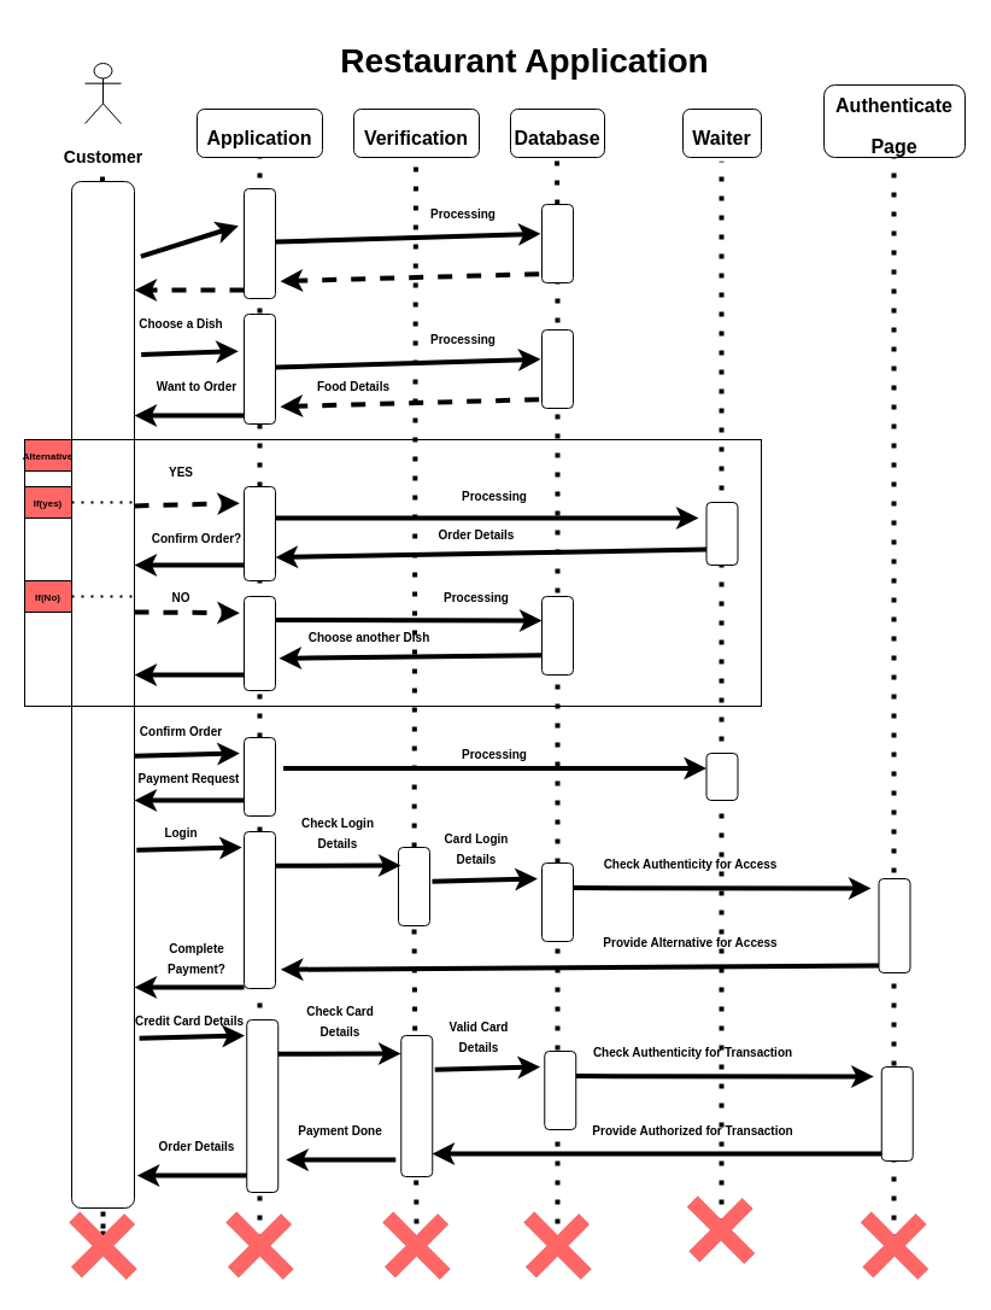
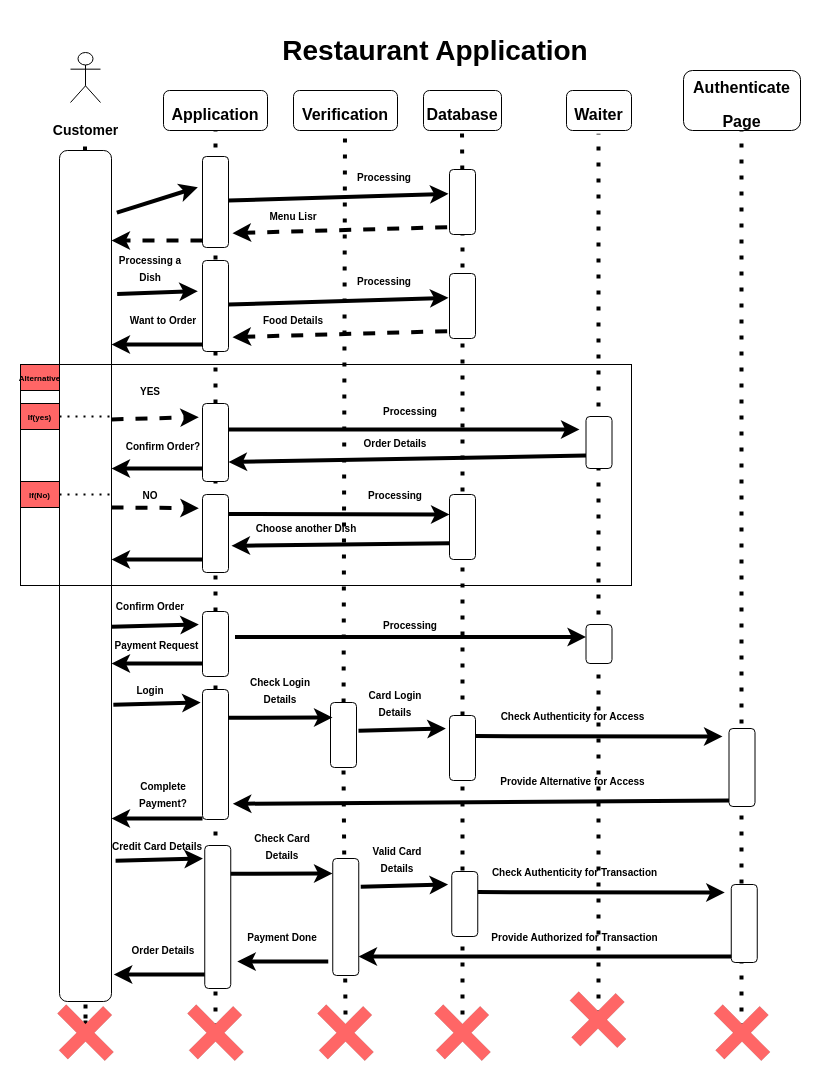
+ <mxCell id="24" value="&lt;font style=&quot;font-size: 10px;&quot;&gt;&lt;b&gt;Menu Lisr&lt;/b&gt;&lt;/font&gt;" style="rounded=0;whiteSpace=wrap;html=1;fontSize=14;strokeColor=none;fillColor=none;" vertex="1" parent="1"><mxGeometry x="254" y="195" width="78" height="39" as="geometry" /></mxCell>
- <mxCell id="28" value="&lt;font style=&quot;font-size: 10px;&quot;&gt;&lt;b&gt;Choose a Dish&lt;/b&gt;&lt;/font&gt;" style="rounded=0;whiteSpace=wrap;html=1;fontSize=14;strokeColor=none;fillColor=none;" vertex="1" parent="1"><mxGeometry x="111" y="247" width="78" height="39" as="geometry" /></mxCell>
+ <mxCell id="28" value="&lt;font style=&quot;font-size: 10px;&quot;&gt;&lt;b&gt;Processing a Dish&lt;/b&gt;&lt;/font&gt;" style="rounded=0;whiteSpace=wrap;html=1;fontSize=14;strokeColor=none;fillColor=none;" vertex="1" parent="1"><mxGeometry x="111" y="247" width="78" height="39" as="geometry" /></mxCell>
